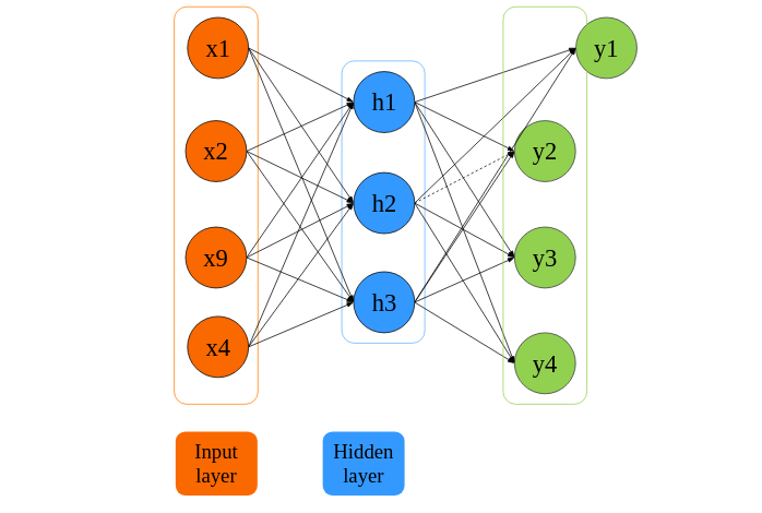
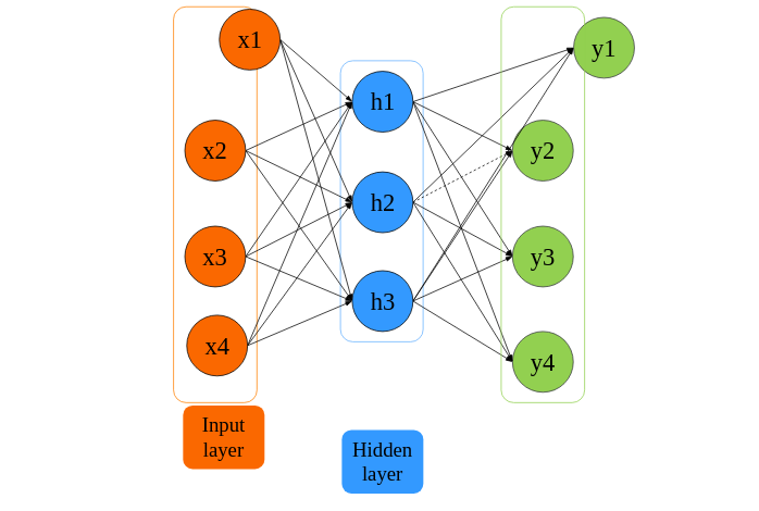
- <mxCell id="8" value="x1" style="ellipse;whiteSpace=wrap;html=1;aspect=fixed;fillColor=#fa6800;fontFamily=Times New Roman;fontSize=30;" vertex="1" parent="1"><mxGeometry x="228.571" y="20.81" width="74.556" height="74.556" as="geometry" /></mxCell>
+ <mxCell id="8" value="x1" style="ellipse;whiteSpace=wrap;html=1;aspect=fixed;fillColor=#fa6800;fontFamily=Times New Roman;fontSize=30;" vertex="1" parent="1"><mxGeometry x="268.571" y="10.81" width="74.556" height="74.556" as="geometry" /></mxCell>
- <mxCell id="16" value="x9" style="ellipse;whiteSpace=wrap;html=1;aspect=fixed;fillColor=#FA6800;fontFamily=Times New Roman;fontSize=30;" vertex="1" parent="1"><mxGeometry x="226.221" y="276.998" width="74.556" height="74.556" as="geometry" /></mxCell>
+ <mxCell id="16" value="x3" style="ellipse;whiteSpace=wrap;html=1;aspect=fixed;fillColor=#FA6800;fontFamily=Times New Roman;fontSize=30;" vertex="1" parent="1"><mxGeometry x="226.221" y="276.998" width="74.556" height="74.556" as="geometry" /></mxCell>
- <mxCell id="2" value="Input layer" style="rounded=1;whiteSpace=wrap;html=1;strokeColor=none;fillColor=#FA6800;fontFamily=Times New Roman;fontSize=25;" vertex="1" parent="1"><mxGeometry x="214" y="527" width="100" height="78" as="geometry" /></mxCell>
+ <mxCell id="2" value="Input layer" style="rounded=1;whiteSpace=wrap;html=1;strokeColor=none;fillColor=#FA6800;fontFamily=Times New Roman;fontSize=25;" vertex="1" parent="1"><mxGeometry x="224" y="497" width="100" height="78" as="geometry" /></mxCell>
- <mxCell id="43" value="Hidden layer" style="rounded=1;whiteSpace=wrap;html=1;strokeColor=none;fillColor=#3399FF;fontFamily=Times New Roman;fontSize=25;" vertex="1" parent="1"><mxGeometry x="393.82" y="527" width="100" height="78" as="geometry" /></mxCell>
+ <mxCell id="43" value="Hidden layer" style="rounded=1;whiteSpace=wrap;html=1;strokeColor=none;fillColor=#3399FF;fontFamily=Times New Roman;fontSize=25;" vertex="1" parent="1"><mxGeometry x="418.82" y="527" width="100" height="78" as="geometry" /></mxCell>
